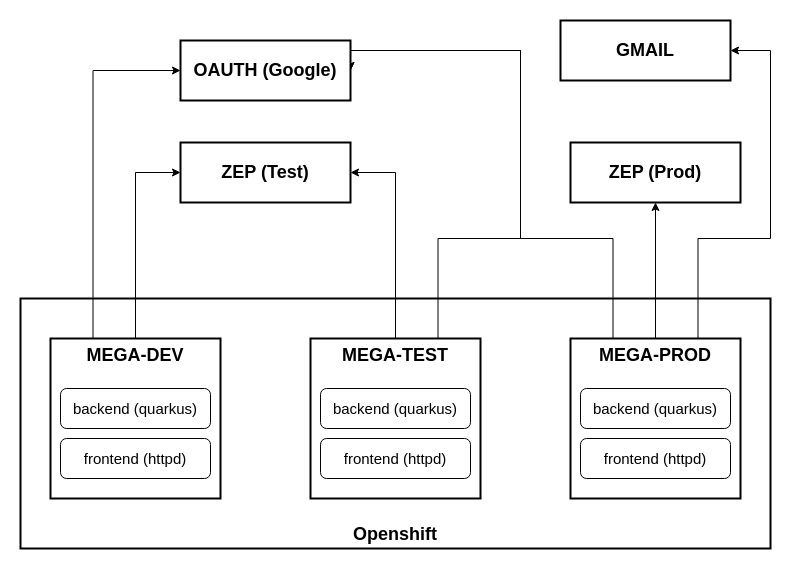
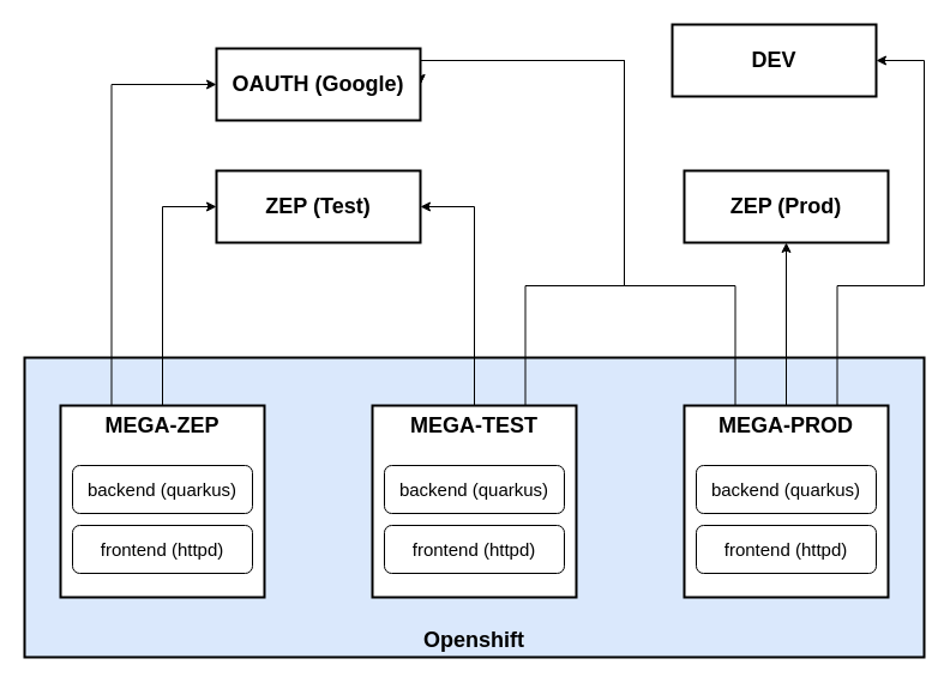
- <mxCell id="16" value="GMAIL" style="rounded=0;whiteSpace=wrap;html=1;fontSize=18;strokeWidth=2;fontStyle=1" vertex="1" parent="1"><mxGeometry x="560" y="20" width="170" height="60" as="geometry" /></mxCell>
+ <mxCell id="16" value="DEV" style="rounded=0;whiteSpace=wrap;html=1;fontSize=18;strokeWidth=2;fontStyle=1" vertex="1" parent="1"><mxGeometry x="560" y="20" width="170" height="60" as="geometry" /></mxCell>
- <mxCell id="5" value="MEGA-DEV" style="rounded=0;whiteSpace=wrap;html=1;fontSize=18;verticalAlign=top;fontStyle=1;strokeWidth=2;" vertex="1" parent="1"><mxGeometry x="50" y="338" width="170" height="160" as="geometry" /></mxCell>
+ <mxCell id="5" value="MEGA-ZEP" style="rounded=0;whiteSpace=wrap;html=1;fontSize=18;verticalAlign=top;fontStyle=1;strokeWidth=2;" vertex="1" parent="1"><mxGeometry x="50" y="338" width="170" height="160" as="geometry" /></mxCell>
- <mxCell id="2" value="Openshift" style="rounded=0;whiteSpace=wrap;html=1;strokeWidth=2;fontSize=18;align=center;verticalAlign=bottom;fontStyle=1" vertex="1" parent="1"><mxGeometry x="20" y="298" width="750" height="250" as="geometry" /></mxCell>
+ <mxCell id="2" value="Openshift" style="rounded=0;whiteSpace=wrap;html=1;strokeWidth=2;fontSize=18;align=center;verticalAlign=bottom;fontStyle=1;fillColor=#dae8fc;" vertex="1" parent="1"><mxGeometry x="20" y="298" width="750" height="250" as="geometry" /></mxCell>
